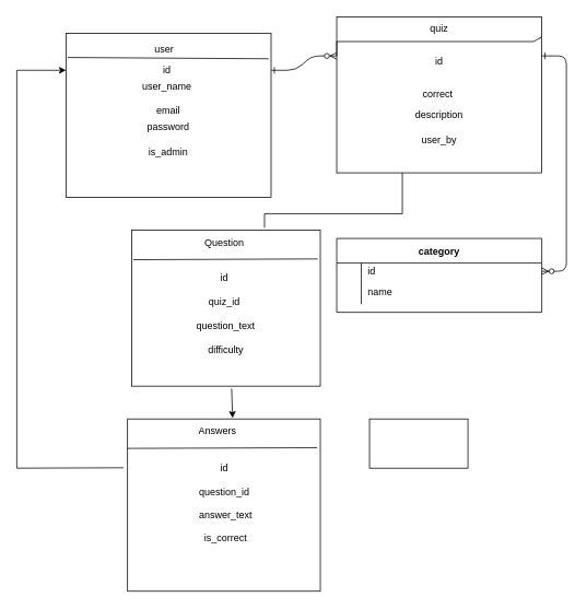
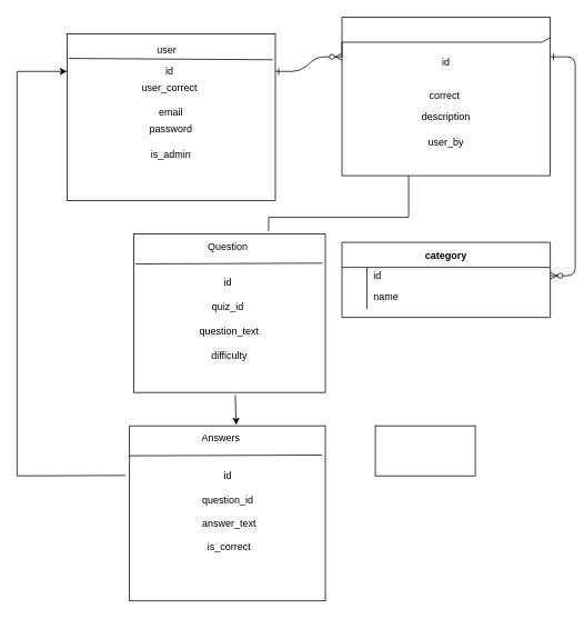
- <mxCell id="16" value="quiz" style="text;html=1;align=center;verticalAlign=middle;whiteSpace=wrap;rounded=0;" vertex="1" parent="1"><mxGeometry x="410" y="20" width="250" height="30" as="geometry" /></mxCell>
- <mxCell id="27" value="user_name&amp;nbsp;" style="text;html=1;align=center;verticalAlign=middle;whiteSpace=wrap;rounded=0;" vertex="1" parent="1"><mxGeometry x="80" y="90" width="250" height="30" as="geometry" /></mxCell>
+ <mxCell id="27" value="user_correct&amp;nbsp;" style="text;html=1;align=center;verticalAlign=middle;whiteSpace=wrap;rounded=0;" vertex="1" parent="1"><mxGeometry x="80" y="90" width="250" height="30" as="geometry" /></mxCell>
